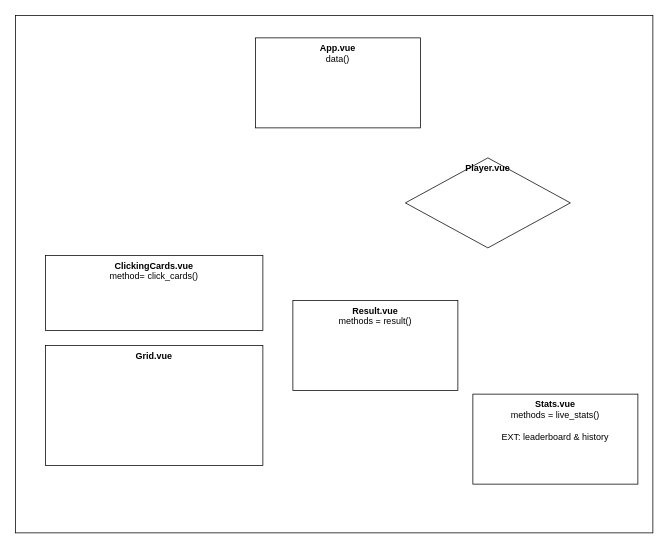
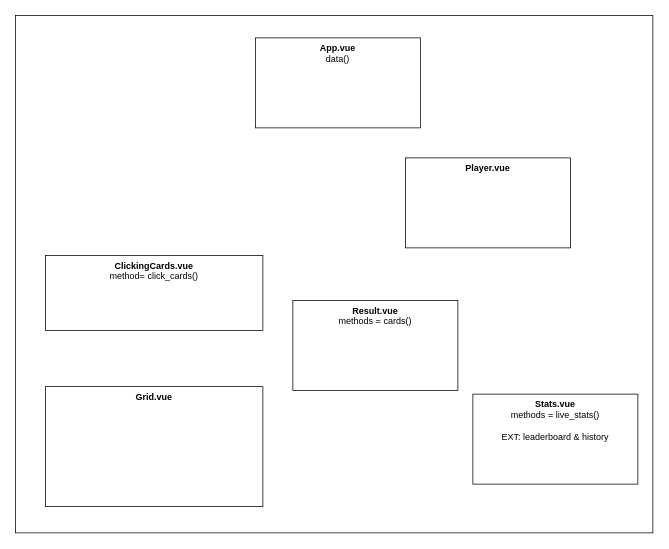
- <mxCell id="5" value="&lt;b&gt;Player.vue&lt;/b&gt;" style="rhombus;whiteSpace=wrap;html=1;verticalAlign=top;" vertex="1" parent="1"><mxGeometry x="540" y="210" width="220" height="120" as="geometry" /></mxCell>
+ <mxCell id="5" value="&lt;b&gt;Player.vue&lt;/b&gt;" style="rounded=0;whiteSpace=wrap;html=1;verticalAlign=top;" vertex="1" parent="1"><mxGeometry x="540" y="210" width="220" height="120" as="geometry" /></mxCell>
- <mxCell id="8" value="&lt;b&gt;Result.vue&lt;/b&gt;&lt;br&gt;methods = result()" style="rounded=0;whiteSpace=wrap;html=1;verticalAlign=top;" vertex="1" parent="1"><mxGeometry x="390" y="400" width="220" height="120" as="geometry" /></mxCell>
+ <mxCell id="8" value="&lt;b&gt;Result.vue&lt;/b&gt;&lt;br&gt;methods = cards()" style="rounded=0;whiteSpace=wrap;html=1;verticalAlign=top;" vertex="1" parent="1"><mxGeometry x="390" y="400" width="220" height="120" as="geometry" /></mxCell>
- <mxCell id="4" value="&lt;b&gt;Grid.vue&lt;/b&gt;" style="rounded=0;whiteSpace=wrap;html=1;verticalAlign=top;" vertex="1" parent="1"><mxGeometry x="60" y="460" width="290" height="160" as="geometry" /></mxCell>
+ <mxCell id="4" value="&lt;b&gt;Grid.vue&lt;/b&gt;" style="rounded=0;whiteSpace=wrap;html=1;verticalAlign=top;" vertex="1" parent="1"><mxGeometry x="60" y="515" width="290" height="160" as="geometry" /></mxCell>
